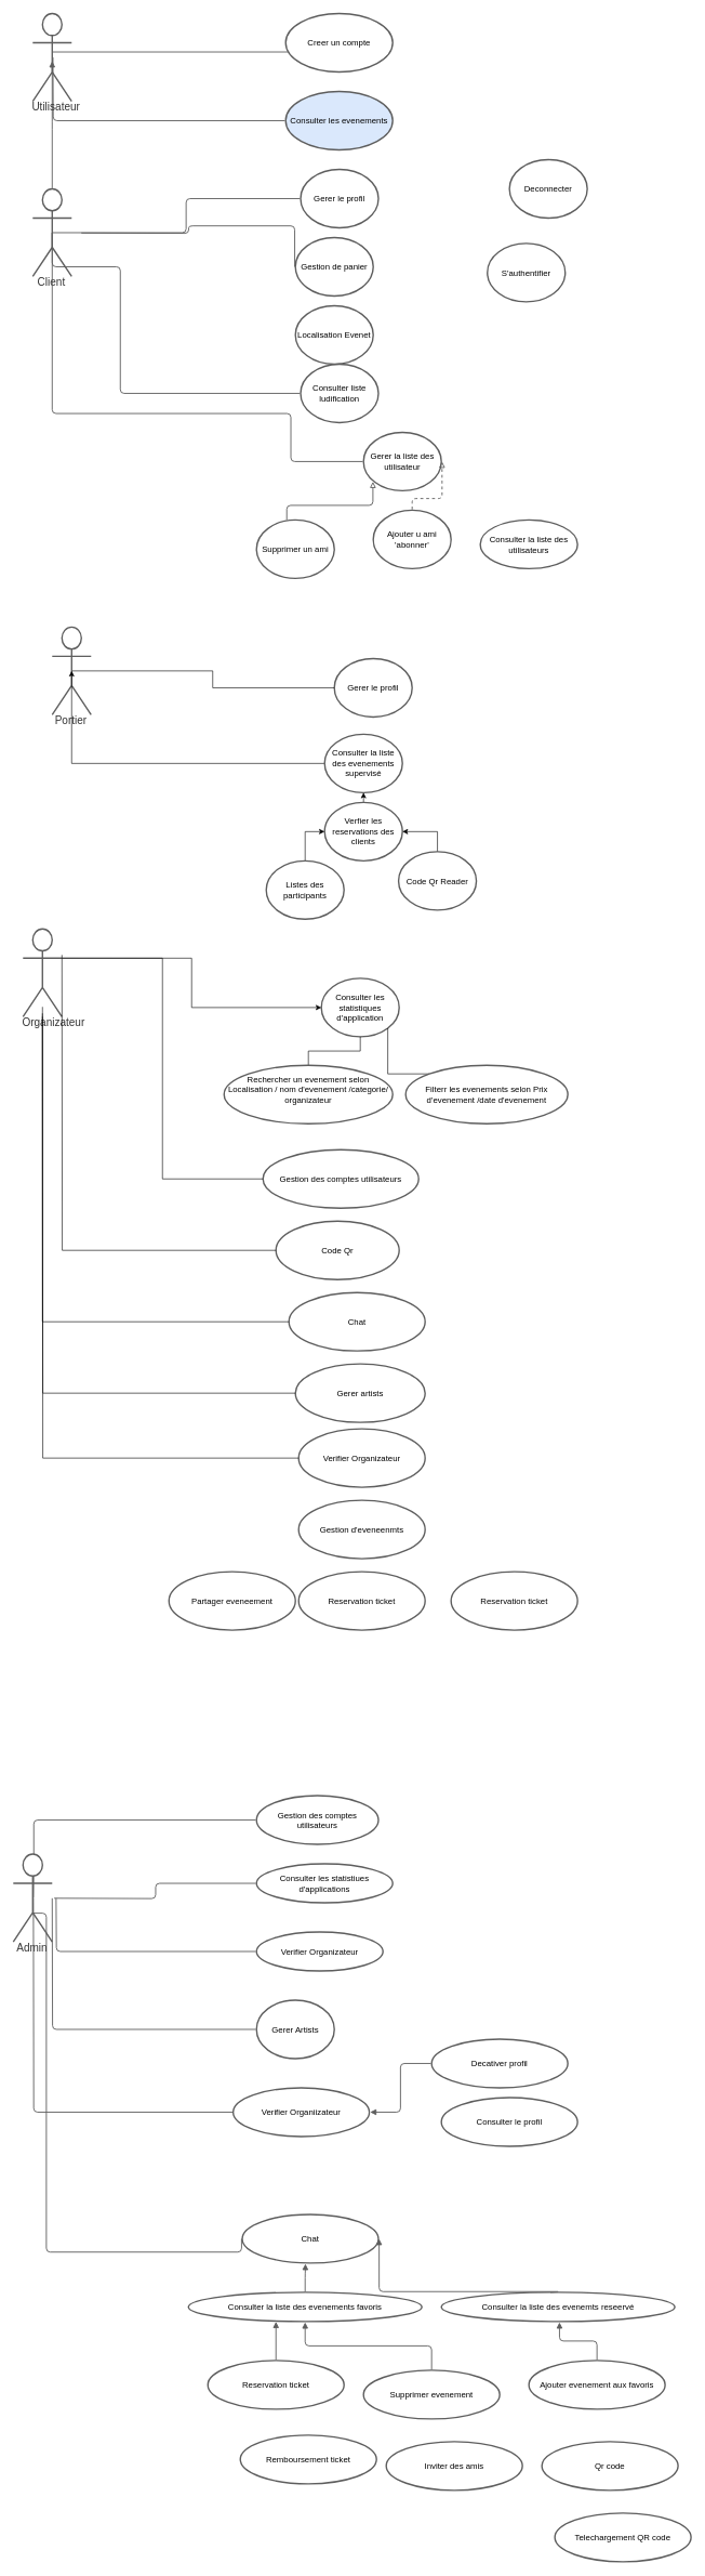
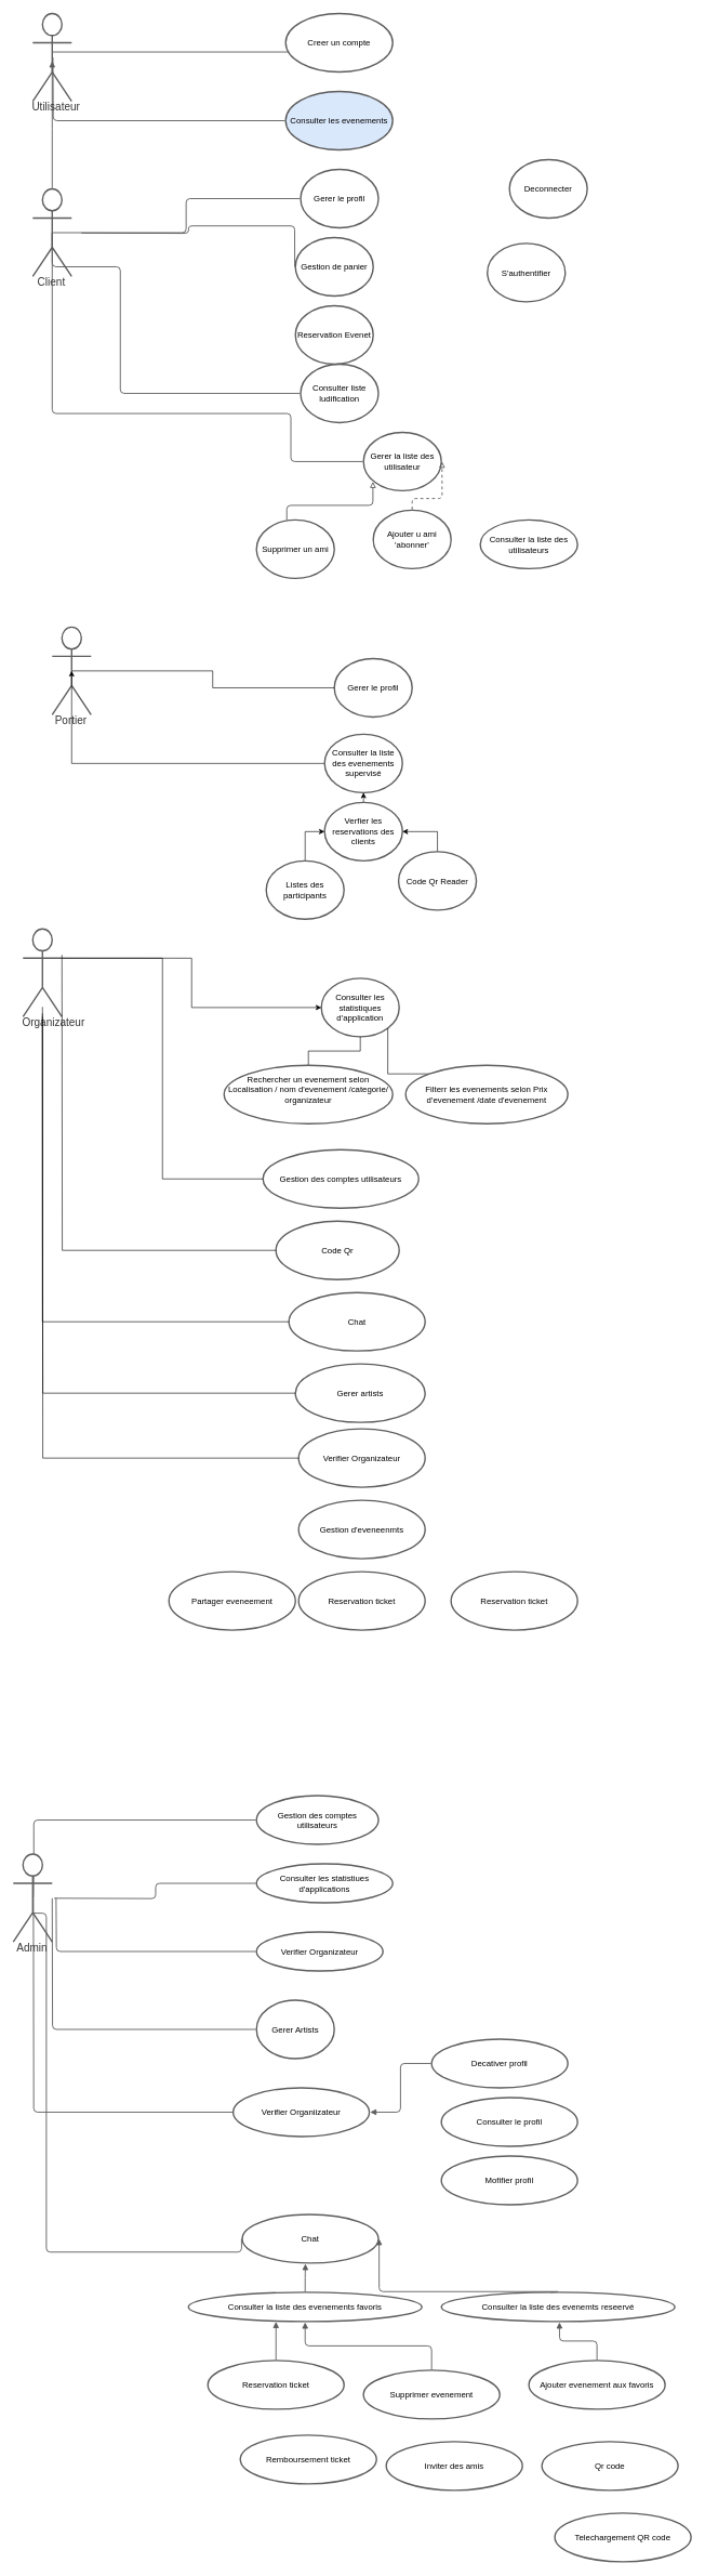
- <mxCell id="27" value="Localisation Evenet" style="html=1;overflow=block;blockSpacing=1;whiteSpace=wrap;ellipse;fontSize=13;spacing=3.8;strokeColor=#5e5e5e;strokeOpacity=100;rounded=1;absoluteArcSize=1;arcSize=9;strokeWidth=2.3;lucidId=jtitNFk_JNwB;" vertex="1" parent="1"><mxGeometry x="455" y="470" width="120" height="90" as="geometry" /></mxCell>
+ <mxCell id="27" value="Reservation Evenet" style="html=1;overflow=block;blockSpacing=1;whiteSpace=wrap;ellipse;fontSize=13;spacing=3.8;strokeColor=#5e5e5e;strokeOpacity=100;rounded=1;absoluteArcSize=1;arcSize=9;strokeWidth=2.3;lucidId=jtitNFk_JNwB;" vertex="1" parent="1"><mxGeometry x="455" y="470" width="120" height="90" as="geometry" /></mxCell>
+ <mxCell id="59" value="Mofifier profil" style="html=1;overflow=block;blockSpacing=1;whiteSpace=wrap;ellipse;fontSize=13;spacing=3.8;strokeColor=#5e5e5e;strokeOpacity=100;rounded=1;absoluteArcSize=1;arcSize=9;strokeWidth=2.3;lucidId=lFmtOqZzf6Zj;" vertex="1" parent="1"><mxGeometry x="680" y="3320" width="210" height="75" as="geometry" /></mxCell>
